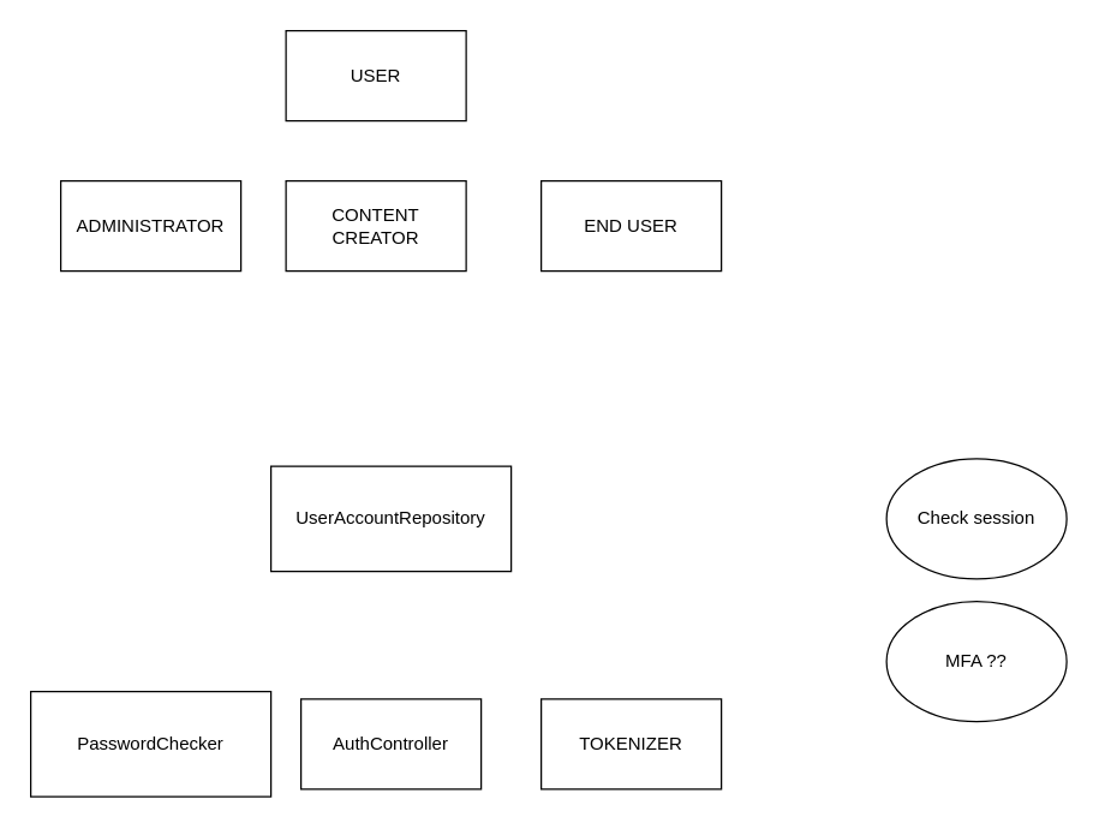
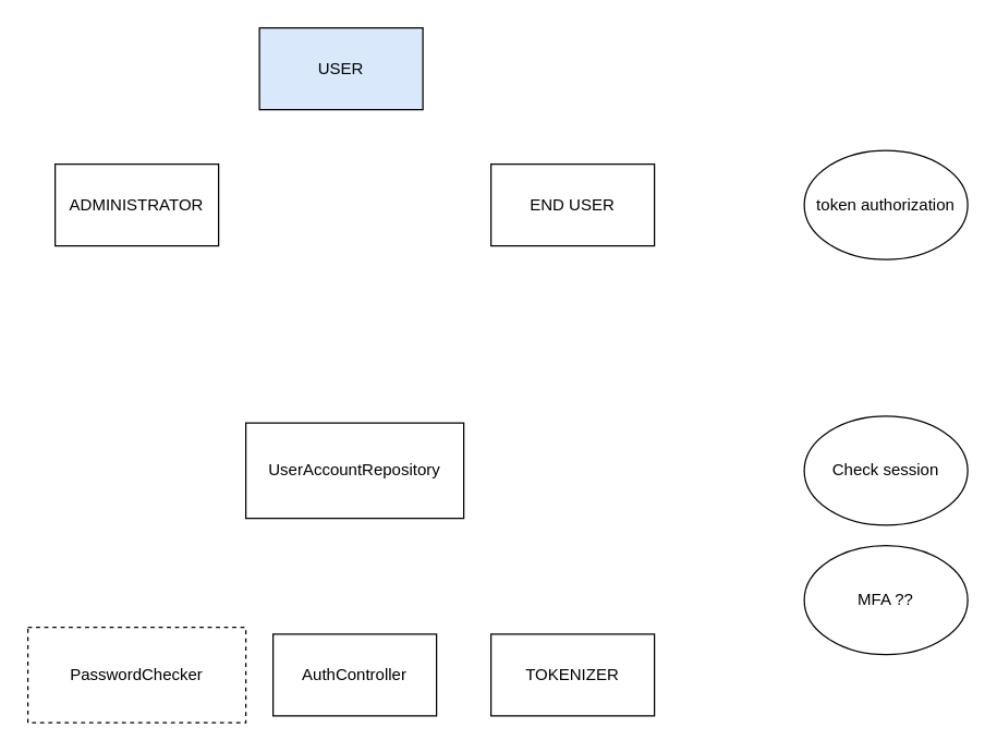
- <mxCell id="2" value="USER" style="rounded=0;whiteSpace=wrap;html=1;" parent="1" vertex="1"><mxGeometry x="190" y="20" width="120" height="60" as="geometry" /></mxCell>
+ <mxCell id="2" value="USER" style="rounded=0;whiteSpace=wrap;html=1;fillColor=#dae8fc;" parent="1" vertex="1"><mxGeometry x="190" y="20" width="120" height="60" as="geometry" /></mxCell>
- <mxCell id="4" value="CONTENT CREATOR" style="rounded=0;whiteSpace=wrap;html=1;" parent="1" vertex="1"><mxGeometry x="190" y="120" width="120" height="60" as="geometry" /></mxCell>
+ <mxCell id="10" value="token authorization" style="ellipse;whiteSpace=wrap;html=1;" parent="1" vertex="1"><mxGeometry x="590" y="110" width="120" height="80" as="geometry" /></mxCell>
- <mxCell id="9" value="PasswordChecker" style="rounded=0;whiteSpace=wrap;html=1;" parent="1" vertex="1"><mxGeometry x="20" y="460" width="160" height="70" as="geometry" /></mxCell>
+ <mxCell id="9" value="PasswordChecker" style="rounded=0;whiteSpace=wrap;html=1;dashed=1;" parent="1" vertex="1"><mxGeometry x="20" y="460" width="160" height="70" as="geometry" /></mxCell>
